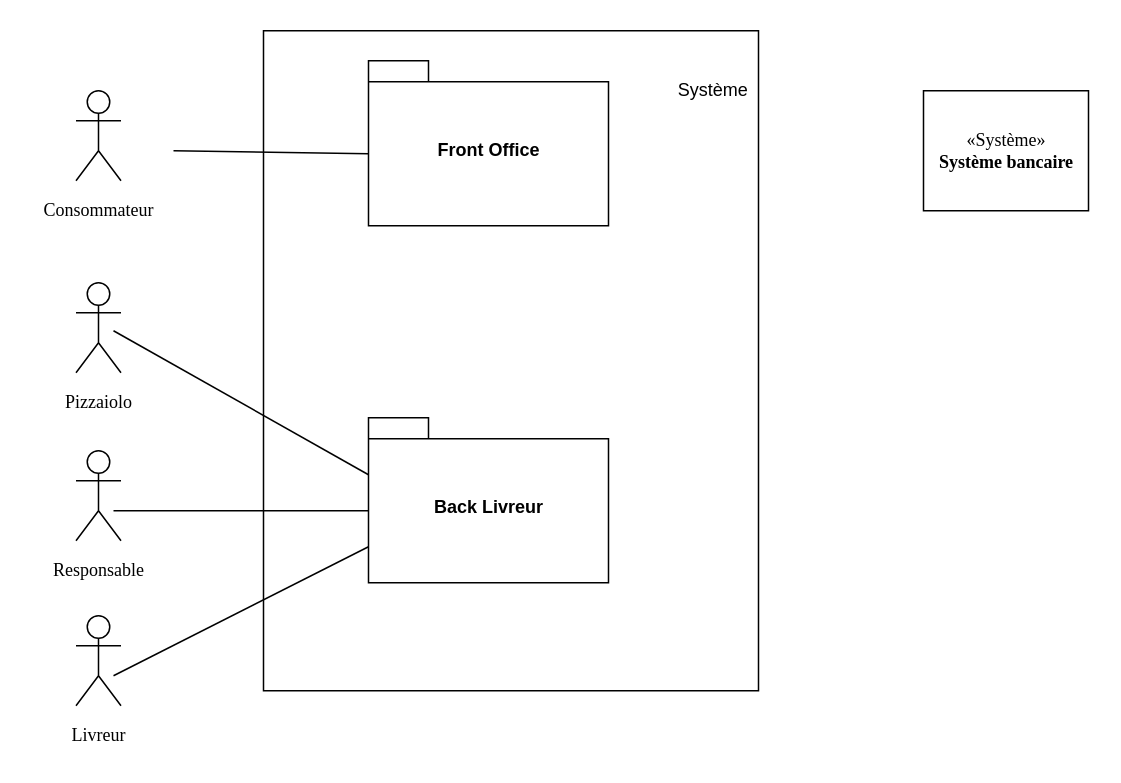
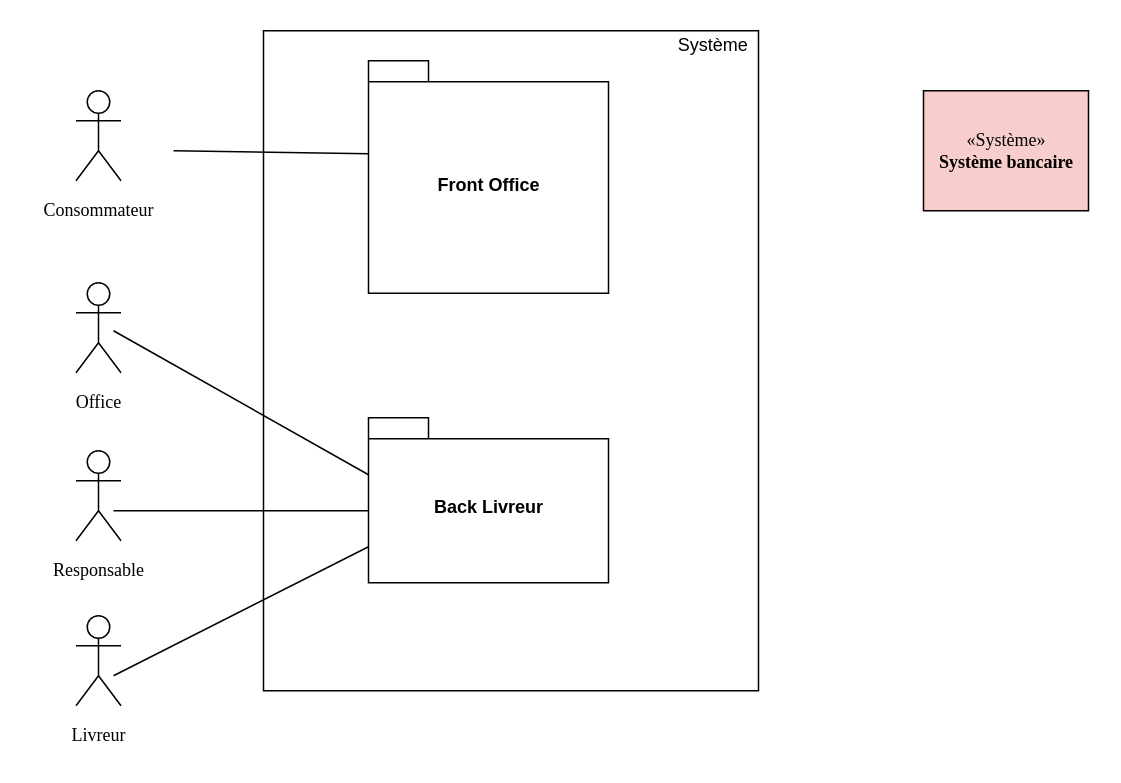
- <mxCell id="7" value="Système" style="text;html=1;strokeColor=none;fillColor=none;align=center;verticalAlign=middle;whiteSpace=wrap;rounded=0;" parent="1" vertex="1"><mxGeometry x="455" y="50" width="40" height="20" as="geometry" /></mxCell>
+ <mxCell id="7" value="Système" style="text;html=1;strokeColor=none;fillColor=none;align=center;verticalAlign=middle;whiteSpace=wrap;rounded=0;" parent="1" vertex="1"><mxGeometry x="455" y="20" width="40" height="20" as="geometry" /></mxCell>
- <mxCell id="9" value="Front Office" style="shape=folder;fontStyle=1;spacingTop=10;tabWidth=40;tabHeight=14;tabPosition=left;html=1;" parent="1" vertex="1"><mxGeometry x="245" y="40" width="160" height="110" as="geometry" /></mxCell>
+ <mxCell id="9" value="Front Office" style="shape=folder;fontStyle=1;spacingTop=10;tabWidth=40;tabHeight=14;tabPosition=left;html=1;" parent="1" vertex="1"><mxGeometry x="245" y="40" width="160" height="155" as="geometry" /></mxCell>
- <mxCell id="5" value="«Système»&lt;br&gt;&lt;b&gt;Système bancaire&lt;br&gt;&lt;/b&gt;" style="html=1;labelBackgroundColor=none;fontFamily=Times New Roman;fontColor=none;" parent="1" vertex="1"><mxGeometry x="615" y="60" width="110" height="80" as="geometry" /></mxCell>
+ <mxCell id="5" value="«Système»&lt;br&gt;&lt;b&gt;Système bancaire&lt;br&gt;&lt;/b&gt;" style="html=1;labelBackgroundColor=none;fontFamily=Times New Roman;fontColor=none;fillColor=#f8cecc;" parent="1" vertex="1"><mxGeometry x="615" y="60" width="110" height="80" as="geometry" /></mxCell>
- <mxCell id="18" value="Pizzaiolo" style="text;html=1;align=center;verticalAlign=middle;resizable=0;points=[];autosize=1;fontFamily=Times New Roman;fontColor=none;" parent="16" vertex="1"><mxGeometry x="-10" y="70" width="60" height="20" as="geometry" /></mxCell>
+ <mxCell id="18" value="Office" style="text;html=1;align=center;verticalAlign=middle;resizable=0;points=[];autosize=1;fontFamily=Times New Roman;fontColor=none;" parent="16" vertex="1"><mxGeometry x="-10" y="70" width="60" height="20" as="geometry" /></mxCell>
